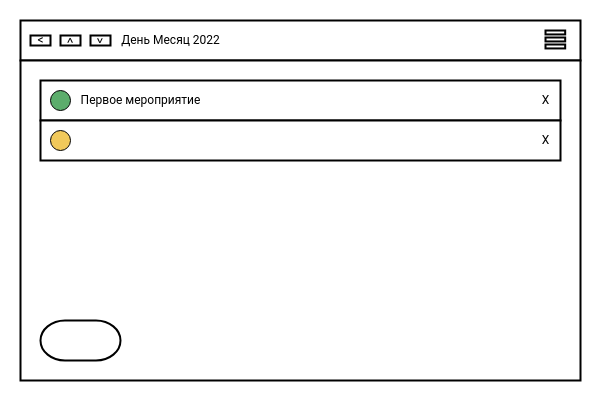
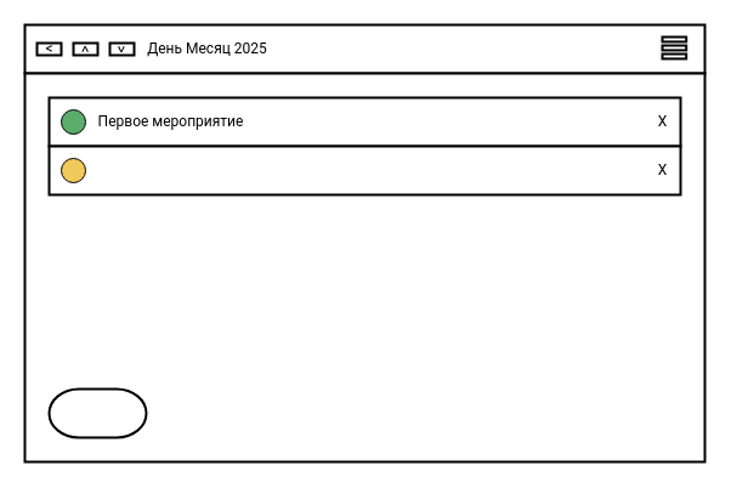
- <mxCell id="5" value="День Месяц 2022" style="text;html=1;align=center;verticalAlign=middle;resizable=0;points=[];autosize=1;strokeColor=none;fillColor=none;fontFamily=Roboto;fontSource=https%3A%2F%2Ffonts.googleapis.com%2Fcss%3Ffamily%3DRoboto;" parent="1" vertex="1"><mxGeometry x="110" y="25" width="120" height="30" as="geometry" /></mxCell>
+ <mxCell id="5" value="День Месяц 2025" style="text;html=1;align=center;verticalAlign=middle;resizable=0;points=[];autosize=1;strokeColor=none;fillColor=none;fontFamily=Roboto;fontSource=https%3A%2F%2Ffonts.googleapis.com%2Fcss%3Ffamily%3DRoboto;" parent="1" vertex="1"><mxGeometry x="110" y="25" width="120" height="30" as="geometry" /></mxCell>
